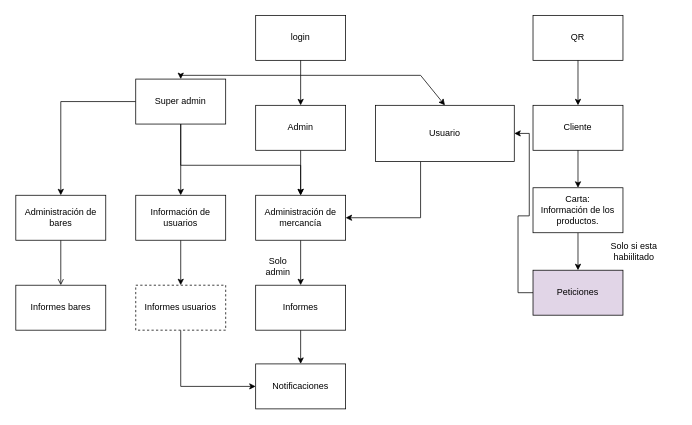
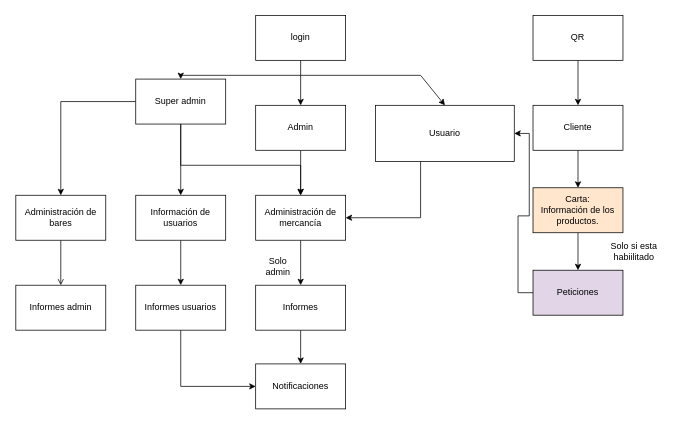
- <mxCell id="18" value="Carta:&lt;br&gt;Información de los productos." style="rounded=0;whiteSpace=wrap;html=1;" vertex="1" parent="1"><mxGeometry x="710" y="250" width="120" height="60" as="geometry" /></mxCell>
+ <mxCell id="18" value="Carta:&lt;br&gt;Información de los productos." style="rounded=0;whiteSpace=wrap;html=1;fillColor=#ffe6cc;" vertex="1" parent="1"><mxGeometry x="710" y="250" width="120" height="60" as="geometry" /></mxCell>
- <mxCell id="28" value="Informes bares" style="rounded=0;whiteSpace=wrap;html=1;" vertex="1" parent="1"><mxGeometry x="20" y="380" width="120" height="60" as="geometry" /></mxCell>
+ <mxCell id="28" value="Informes admin" style="rounded=0;whiteSpace=wrap;html=1;" vertex="1" parent="1"><mxGeometry x="20" y="380" width="120" height="60" as="geometry" /></mxCell>
- <mxCell id="32" value="Informes usuarios" style="rounded=0;whiteSpace=wrap;html=1;dashed=1;" vertex="1" parent="1"><mxGeometry x="180" y="380" width="120" height="60" as="geometry" /></mxCell>
+ <mxCell id="32" value="Informes usuarios" style="rounded=0;whiteSpace=wrap;html=1;" vertex="1" parent="1"><mxGeometry x="180" y="380" width="120" height="60" as="geometry" /></mxCell>
